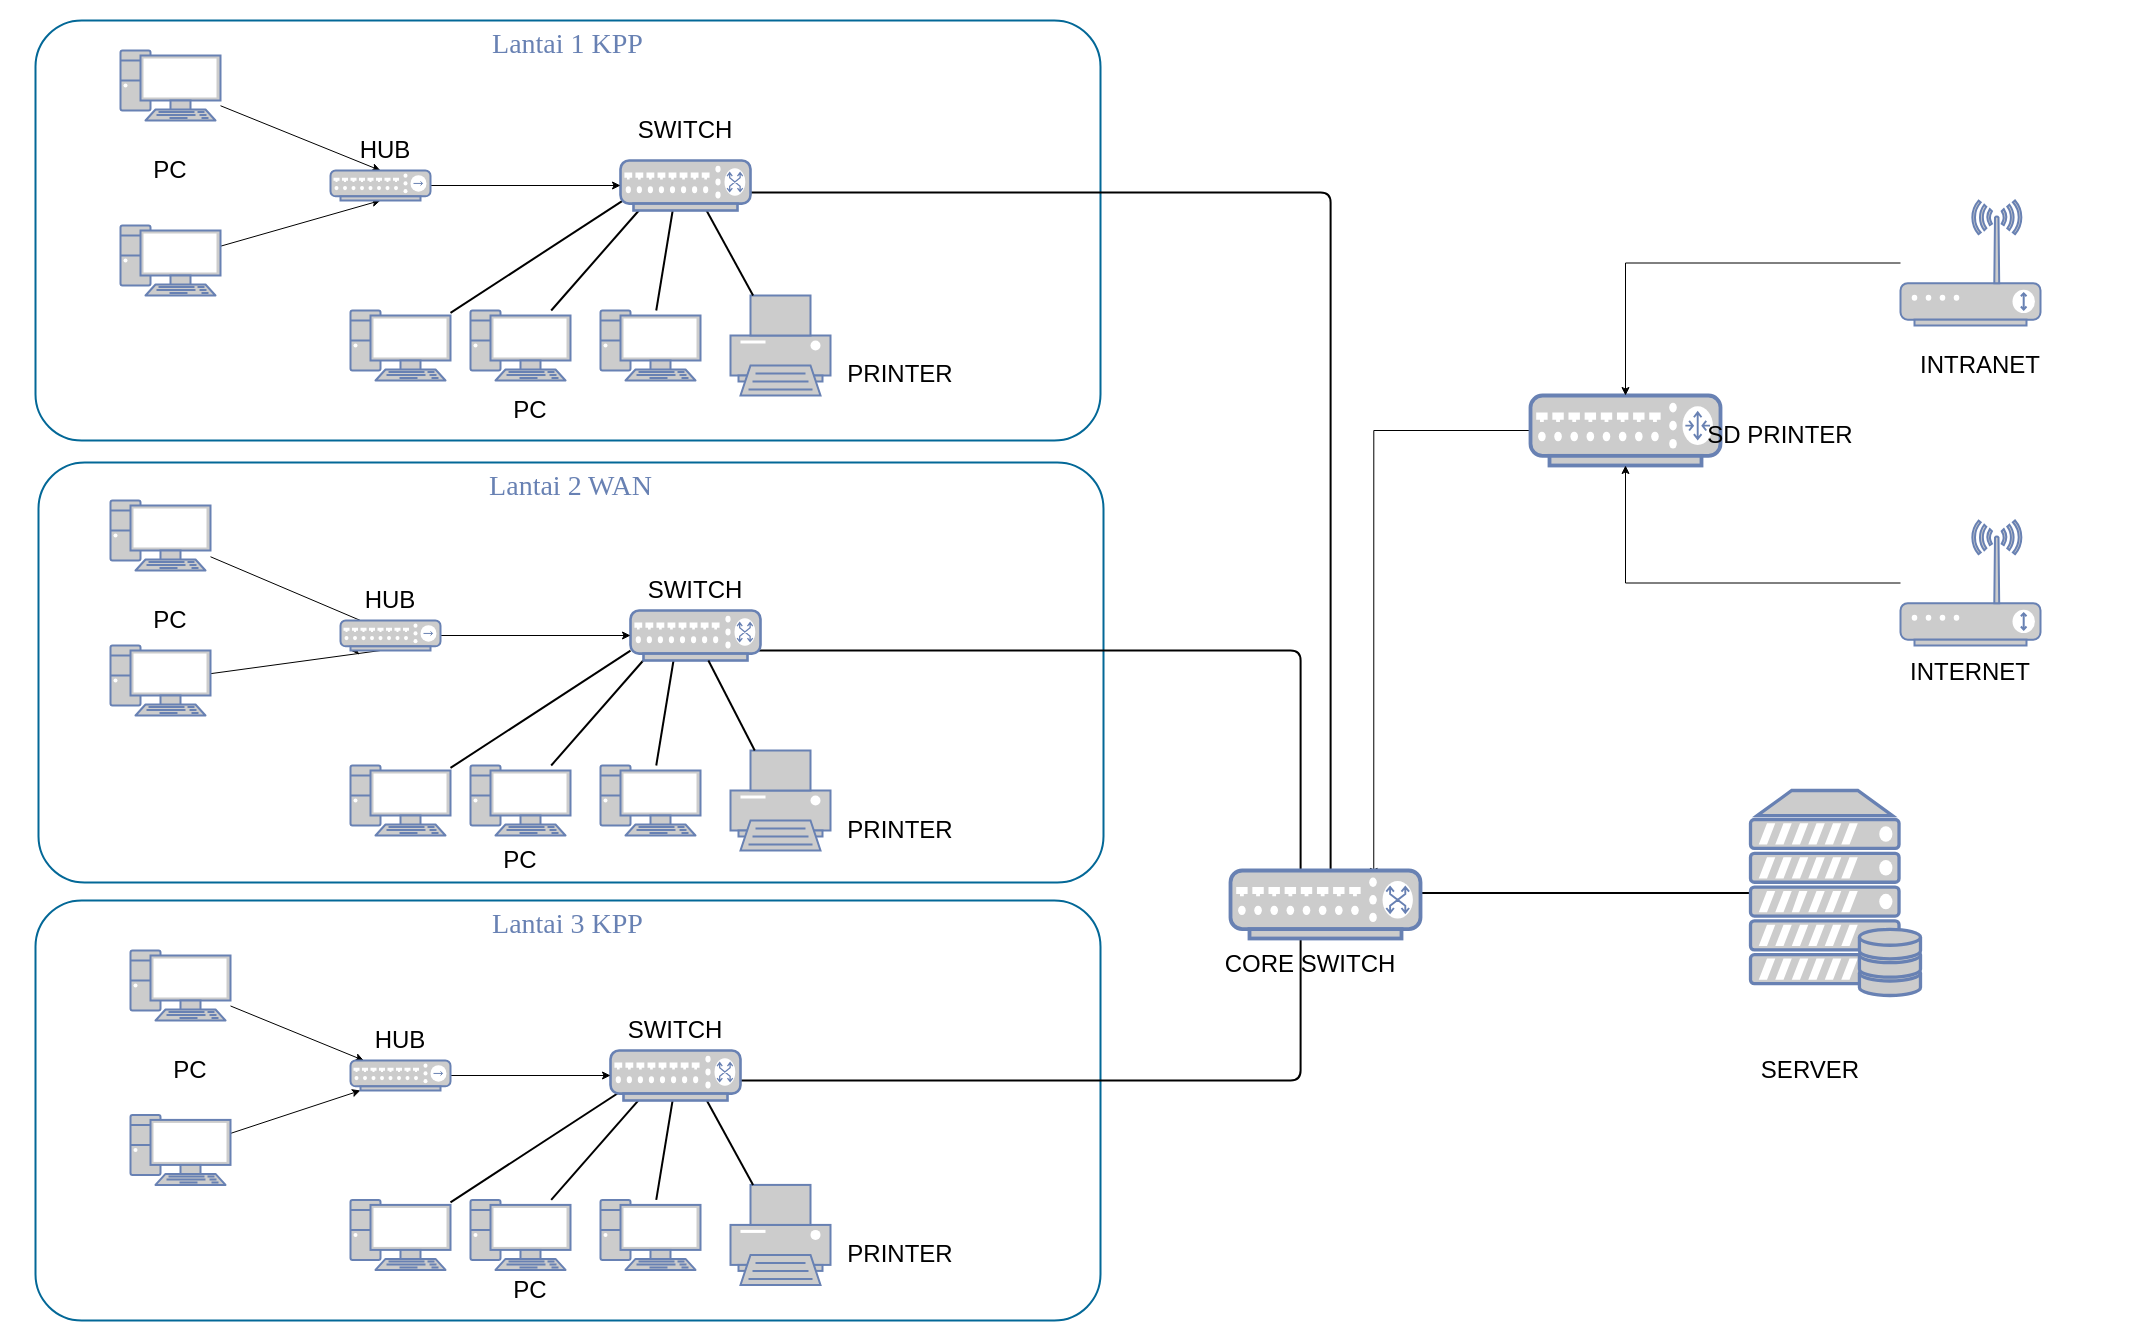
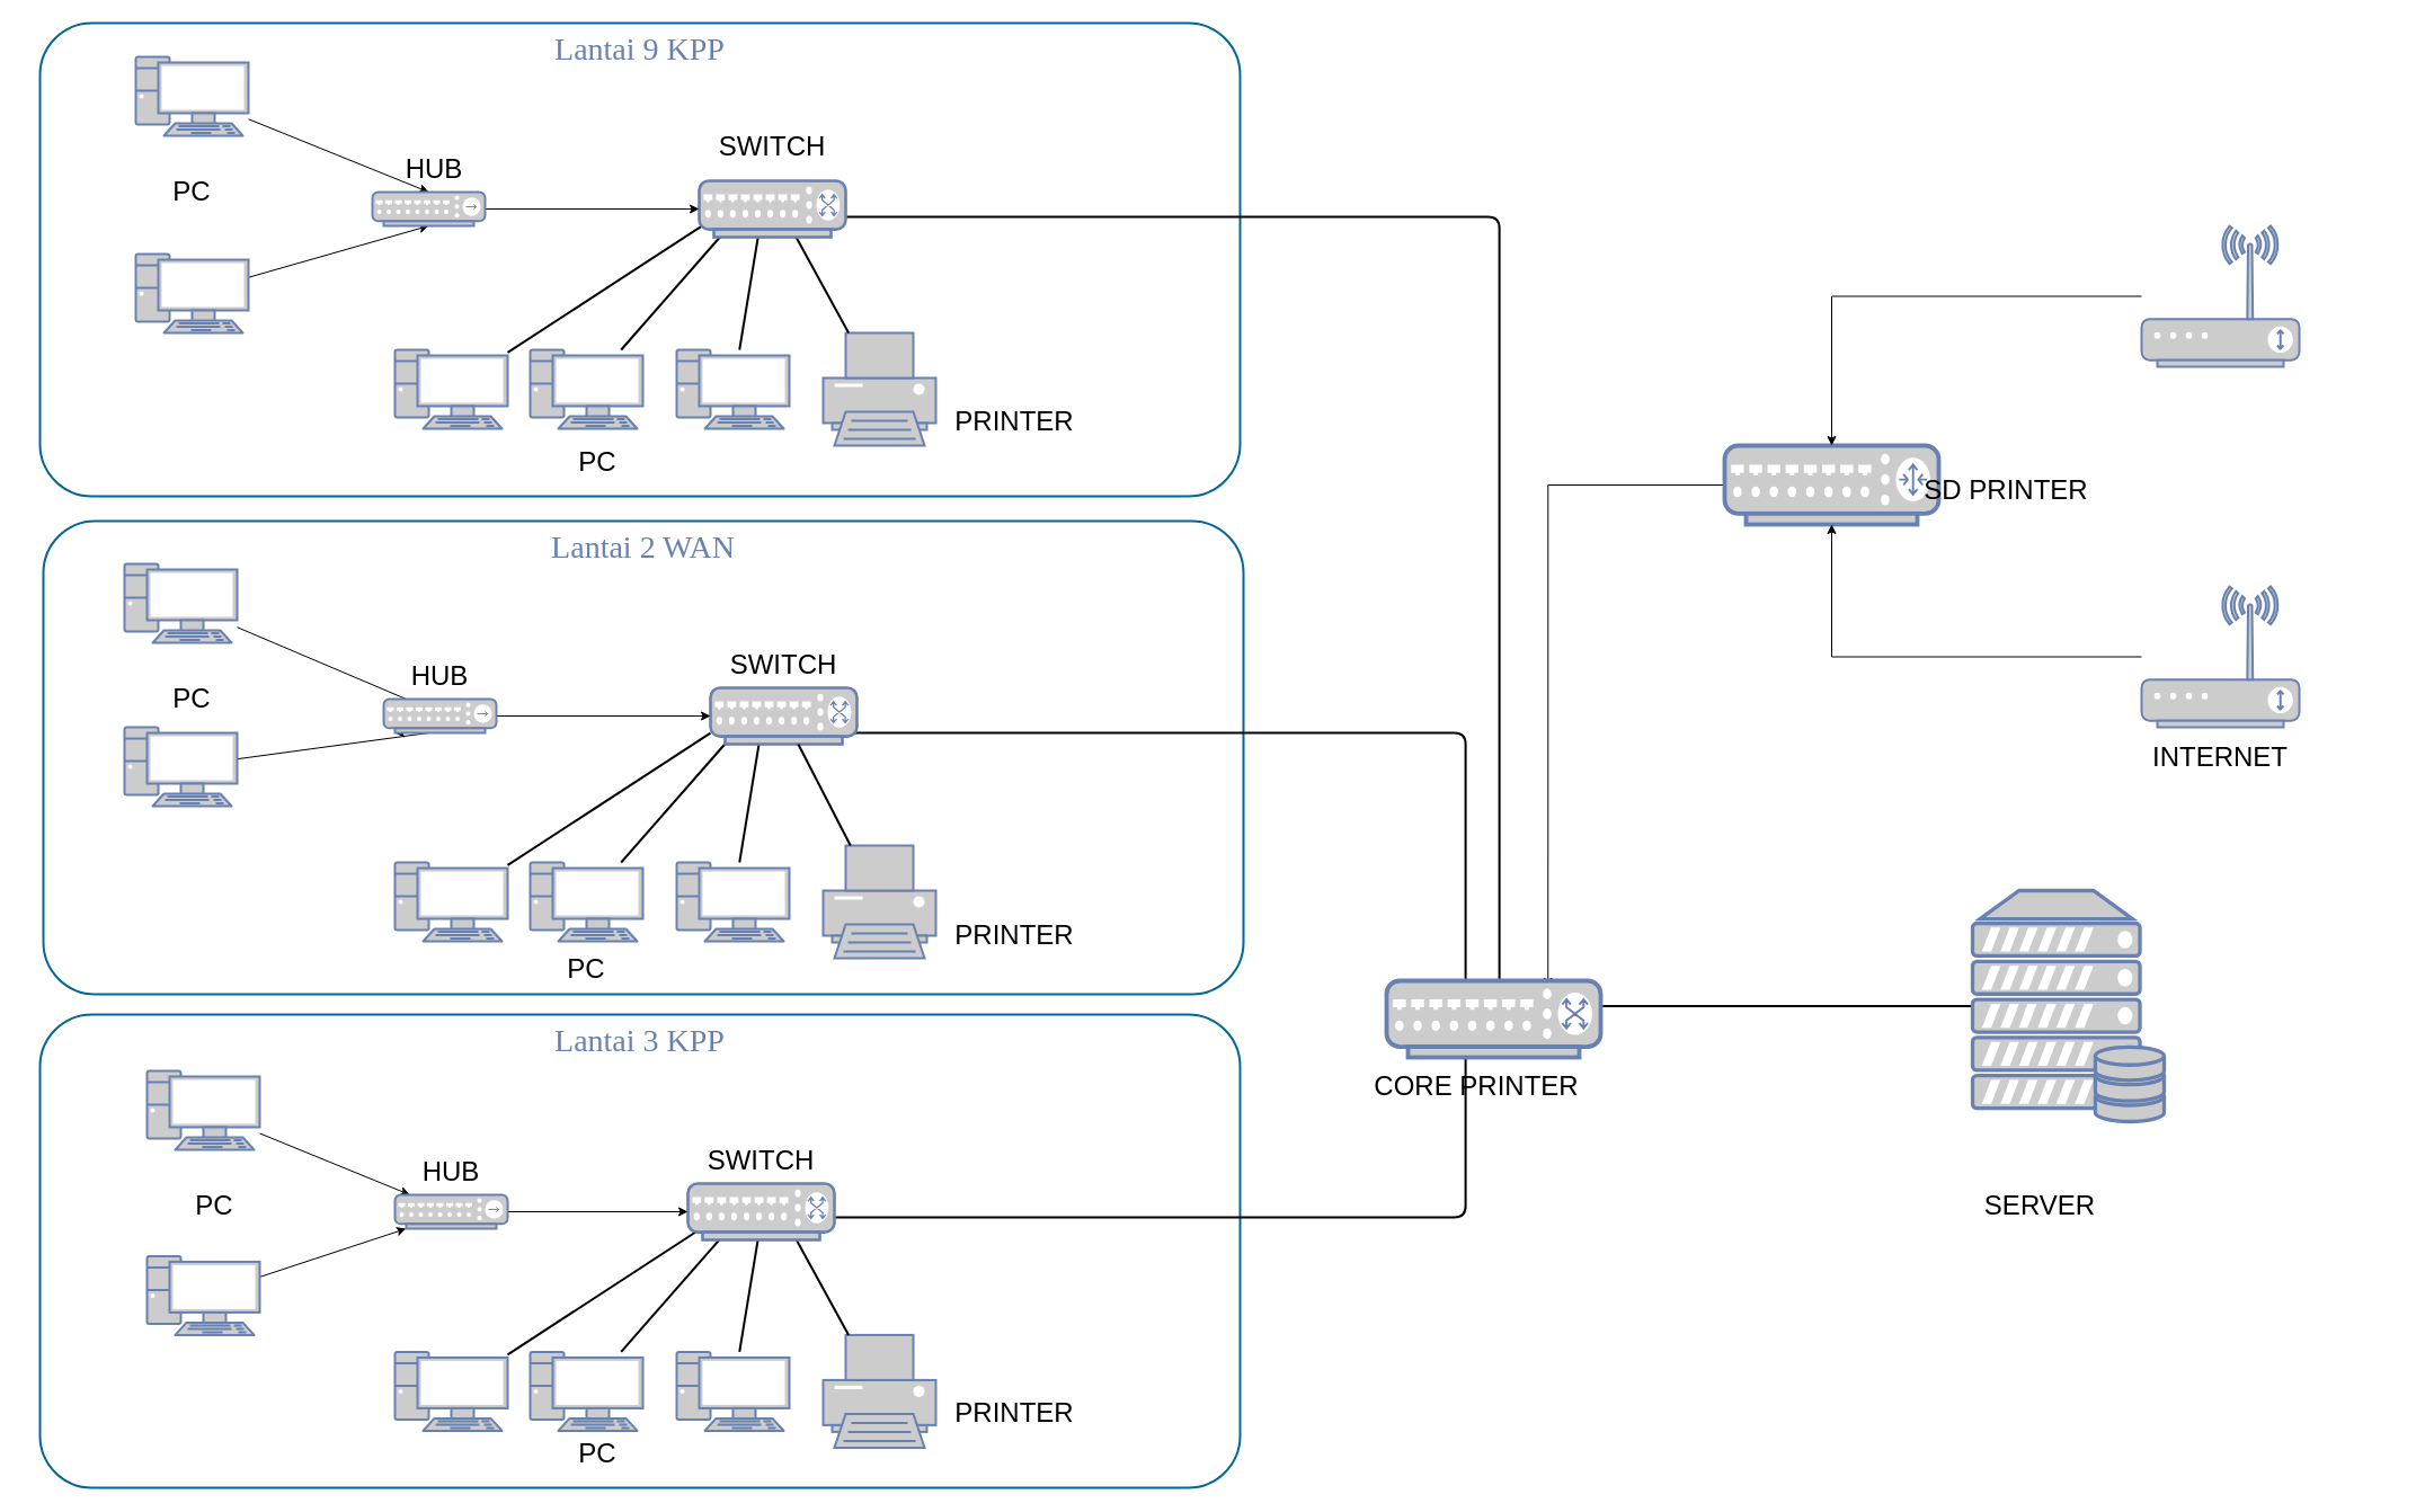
- <mxCell id="4" value="Lantai 1 KPP" style="rounded=1;whiteSpace=wrap;html=1;shadow=0;comic=0;strokeColor=#036897;strokeWidth=2;fillColor=none;fontFamily=Verdana;fontSize=28;fontColor=#6881B3;align=center;arcSize=11;verticalAlign=top;" parent="1" vertex="1"><mxGeometry x="35" y="20" width="1065" height="420" as="geometry" /></mxCell>
+ <mxCell id="4" value="Lantai 9 KPP" style="rounded=1;whiteSpace=wrap;html=1;shadow=0;comic=0;strokeColor=#036897;strokeWidth=2;fillColor=none;fontFamily=Verdana;fontSize=28;fontColor=#6881B3;align=center;arcSize=11;verticalAlign=top;" parent="1" vertex="1"><mxGeometry x="35" y="20" width="1065" height="420" as="geometry" /></mxCell>
- <mxCell id="66" value="&lt;font style=&quot;font-size: 24px;&quot;&gt;INTRANET&lt;/font&gt;" style="text;html=1;strokeColor=none;fillColor=none;align=center;verticalAlign=middle;whiteSpace=wrap;overflow=hidden;" vertex="1" parent="1"><mxGeometry x="1830" y="334.41" width="300" height="60.59" as="geometry" /></mxCell>
- <mxCell id="63" value="&lt;font style=&quot;font-size: 24px;&quot;&gt;CORE SWITCH&lt;/font&gt;" style="text;html=1;strokeColor=none;fillColor=none;align=center;verticalAlign=middle;whiteSpace=wrap;overflow=hidden;" vertex="1" parent="1"><mxGeometry x="1160" y="929.41" width="300" height="70" as="geometry" /></mxCell>
+ <mxCell id="63" value="&lt;font style=&quot;font-size: 24px;&quot;&gt;CORE PRINTER&lt;/font&gt;" style="text;html=1;strokeColor=none;fillColor=none;align=center;verticalAlign=middle;whiteSpace=wrap;overflow=hidden;" vertex="1" parent="1"><mxGeometry x="1160" y="929.41" width="300" height="70" as="geometry" /></mxCell>
